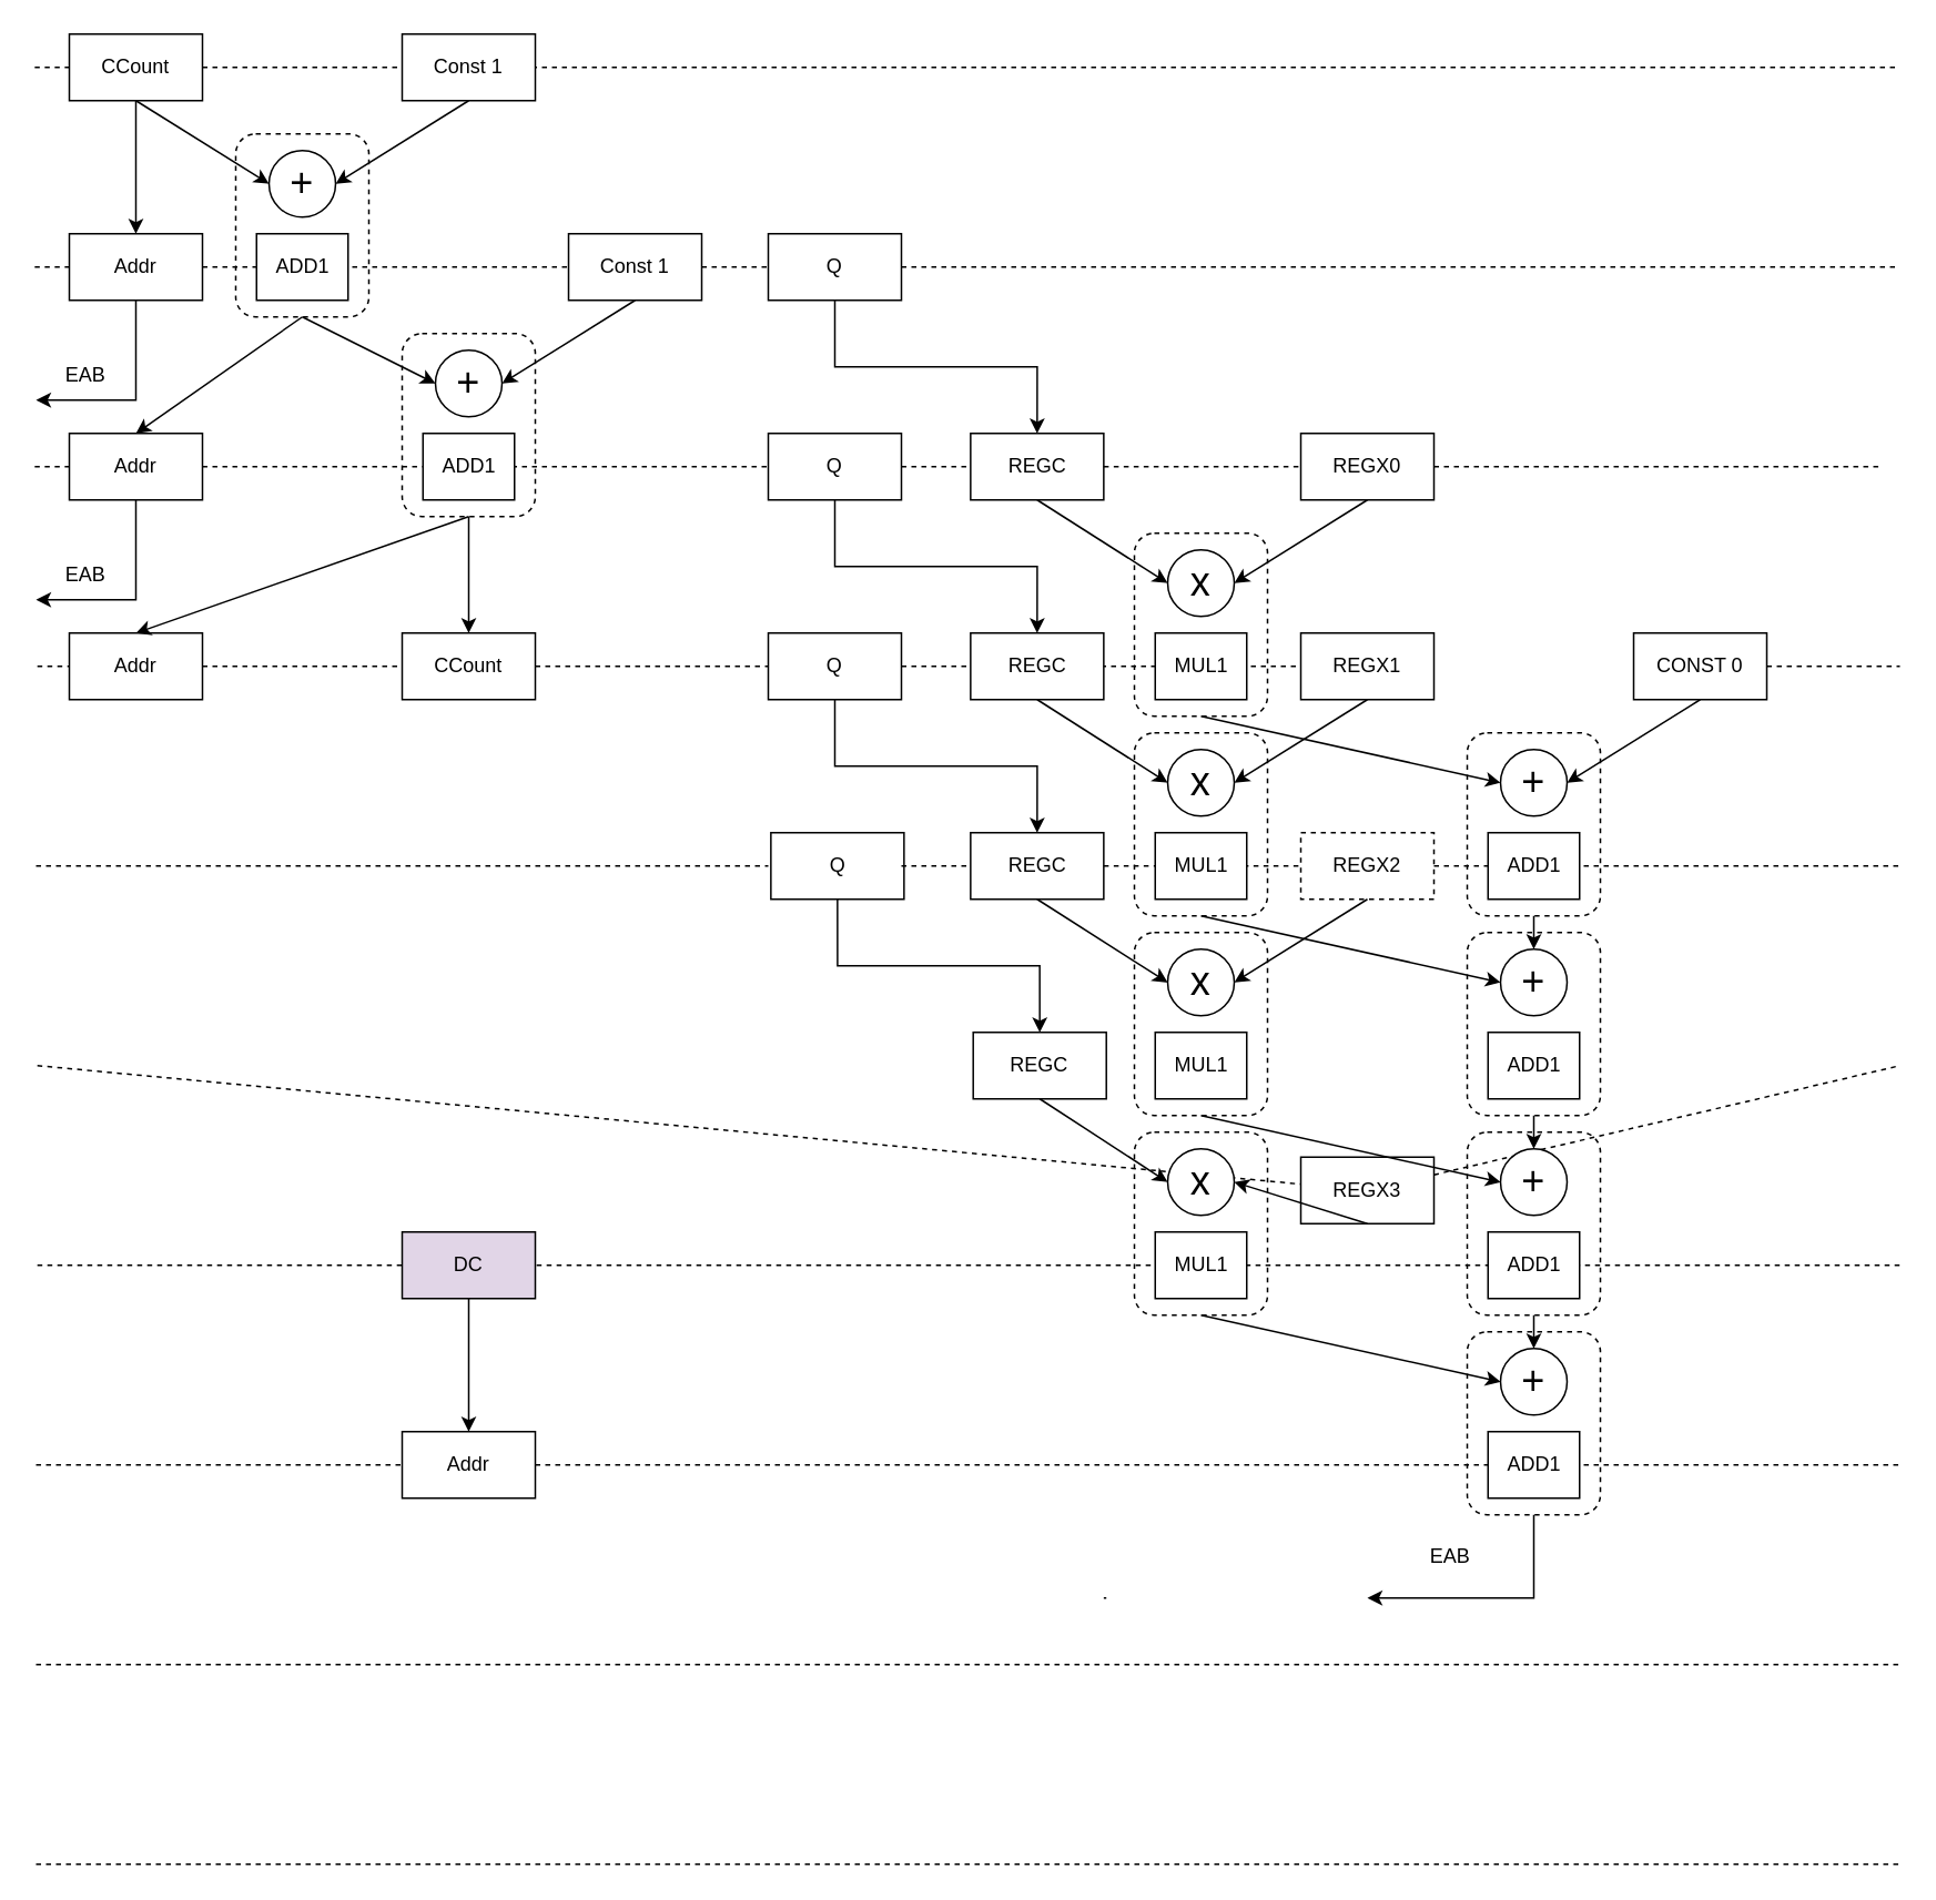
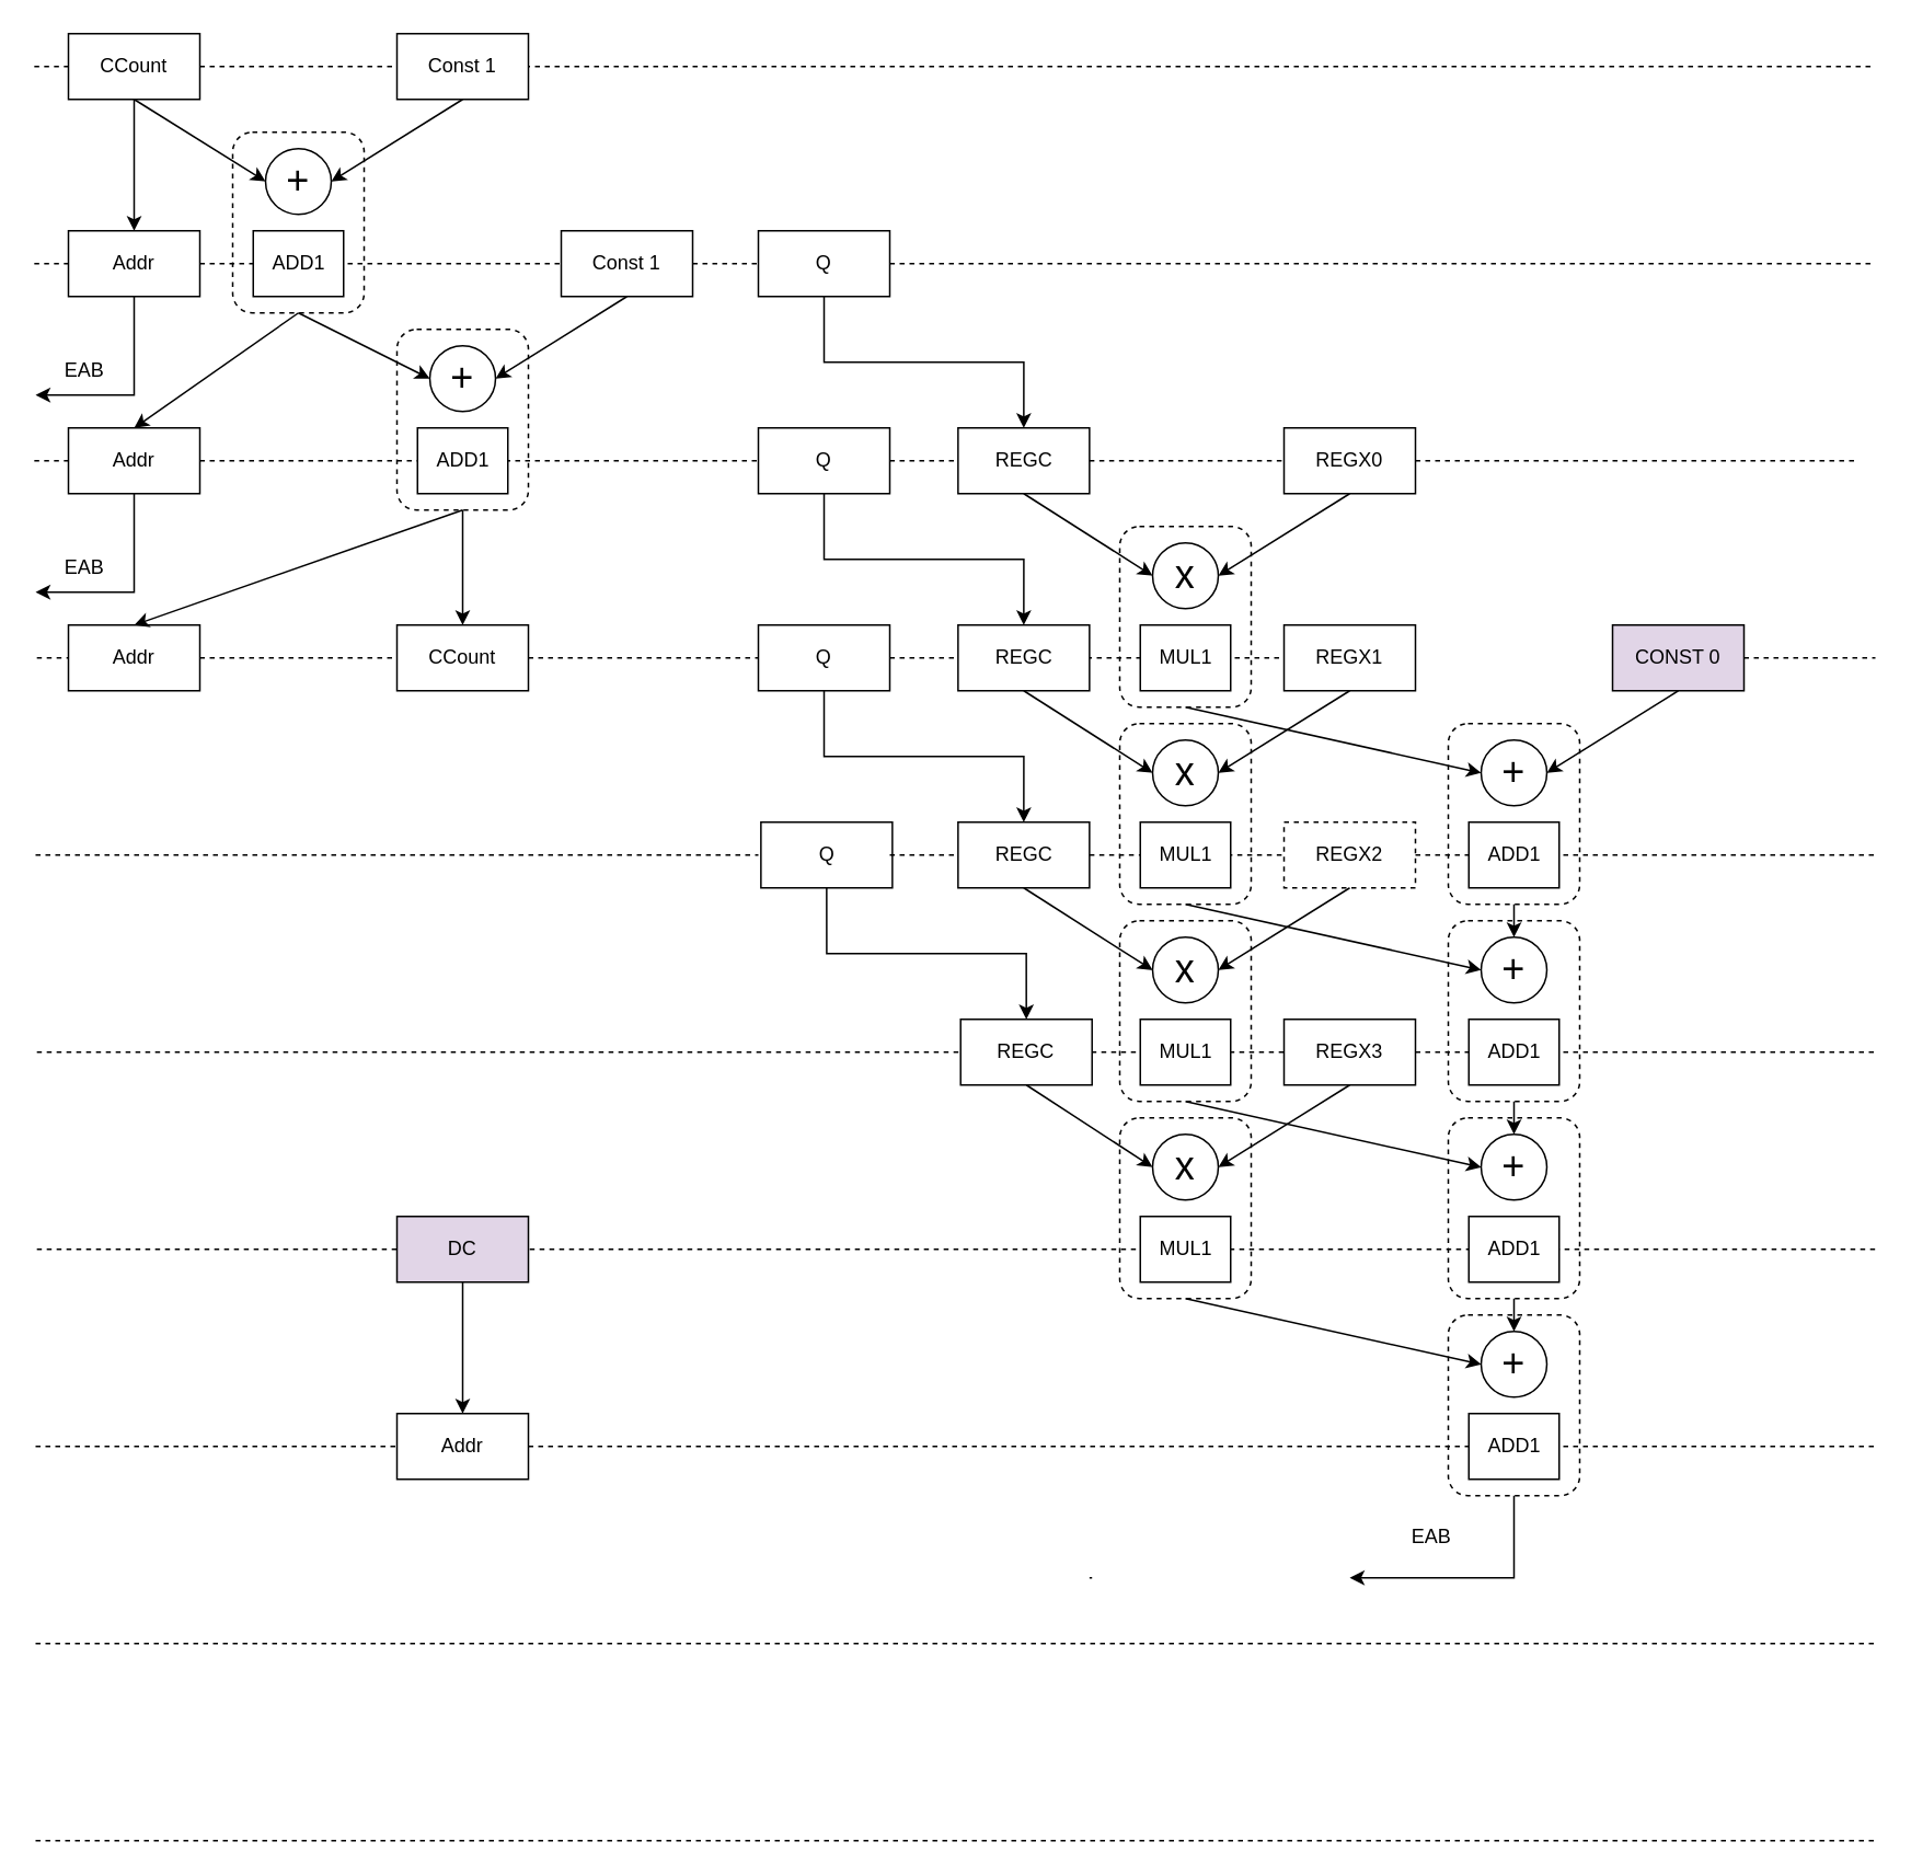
- <mxCell id="87" value="CONST 0" style="rounded=0;whiteSpace=wrap;html=1;" vertex="1" parent="1"><mxGeometry x="981" y="380" width="80" height="40" as="geometry" /></mxCell>
+ <mxCell id="87" value="CONST 0" style="rounded=0;whiteSpace=wrap;html=1;fillColor=#e1d5e7;" vertex="1" parent="1"><mxGeometry x="981" y="380" width="80" height="40" as="geometry" /></mxCell>
- <mxCell id="59" value="REGX3" style="rounded=0;whiteSpace=wrap;html=1;" vertex="1" parent="1"><mxGeometry x="781" y="695" width="80" height="40" as="geometry" /></mxCell>
+ <mxCell id="59" value="REGX3" style="rounded=0;whiteSpace=wrap;html=1;" vertex="1" parent="1"><mxGeometry x="781" y="620" width="80" height="40" as="geometry" /></mxCell>
